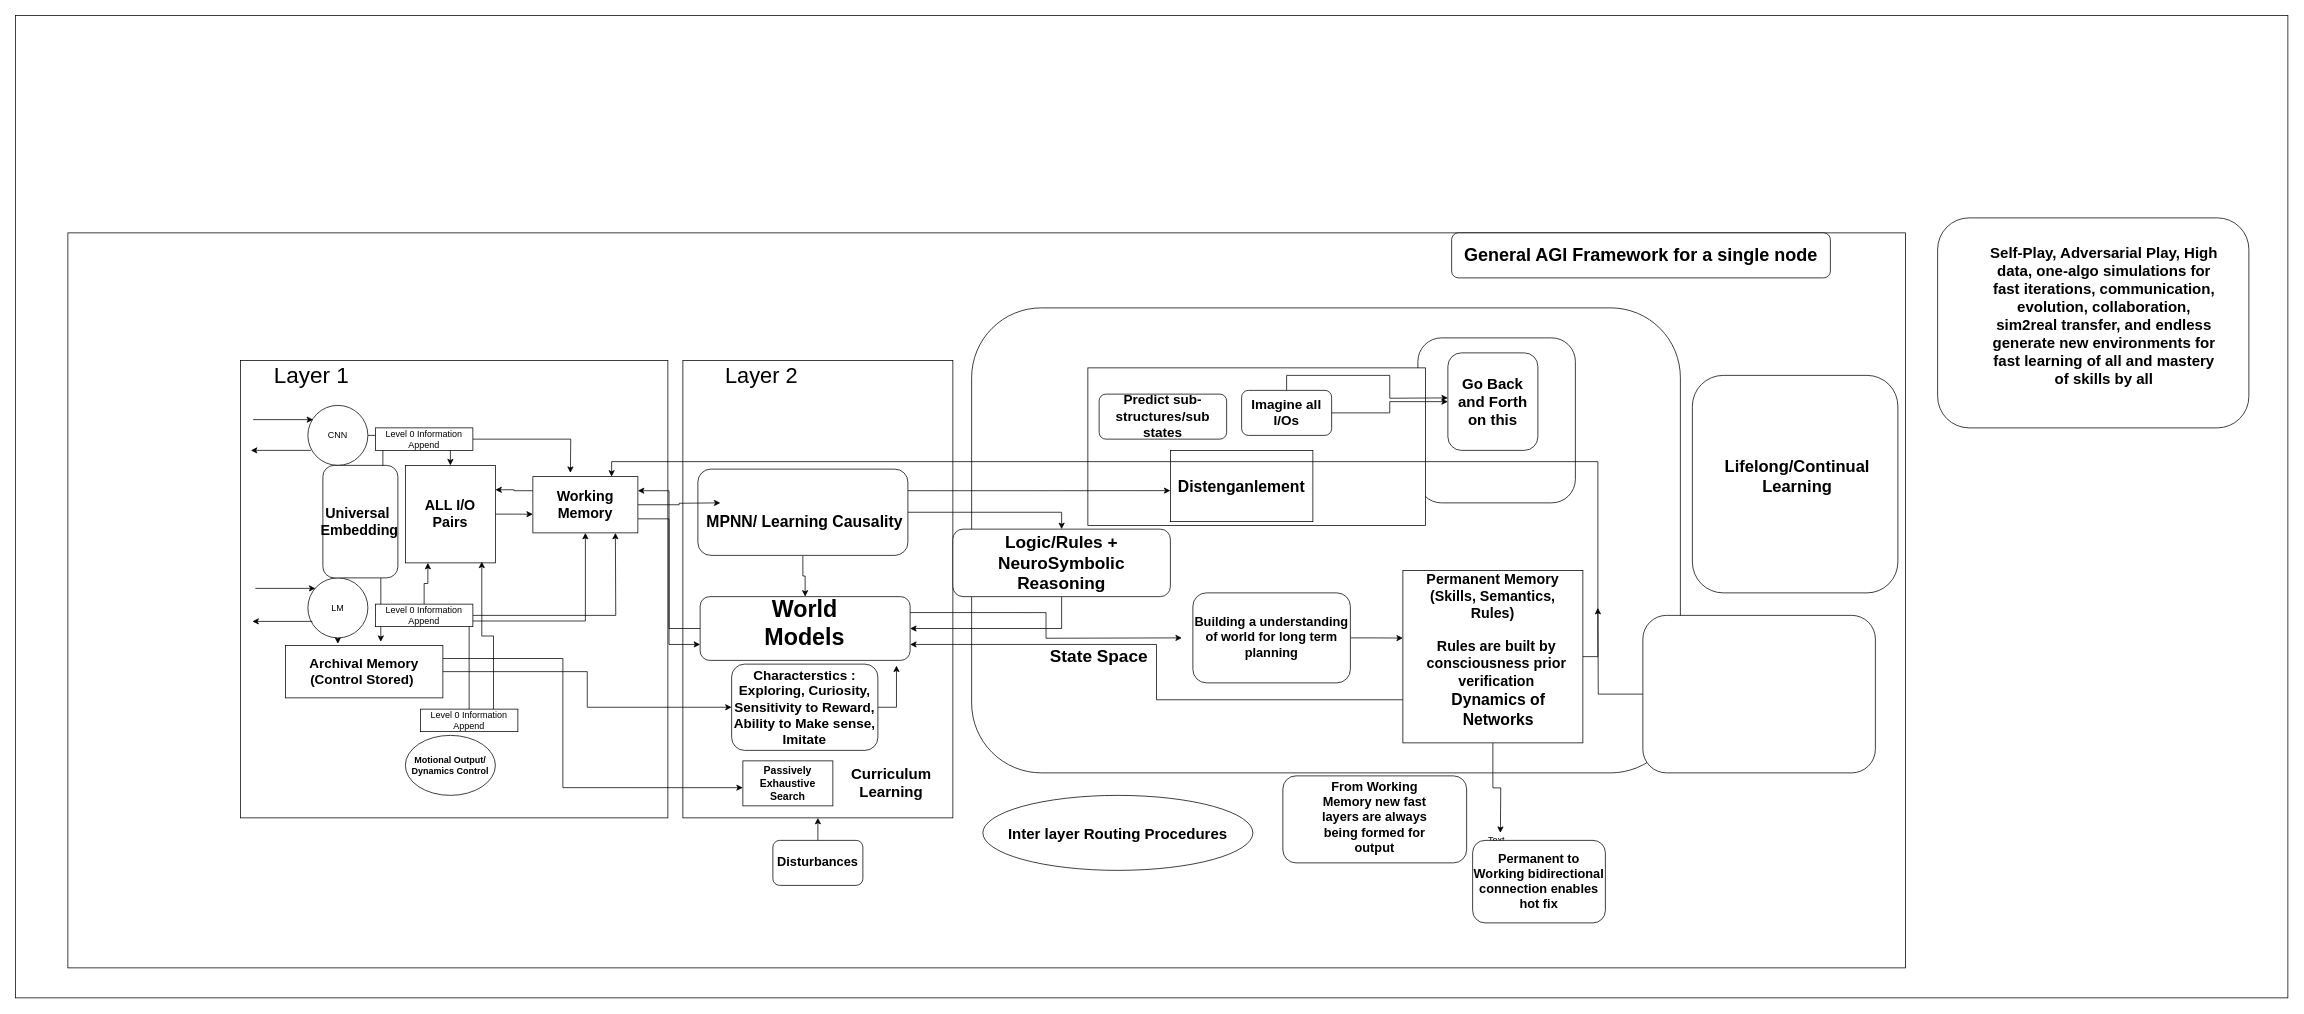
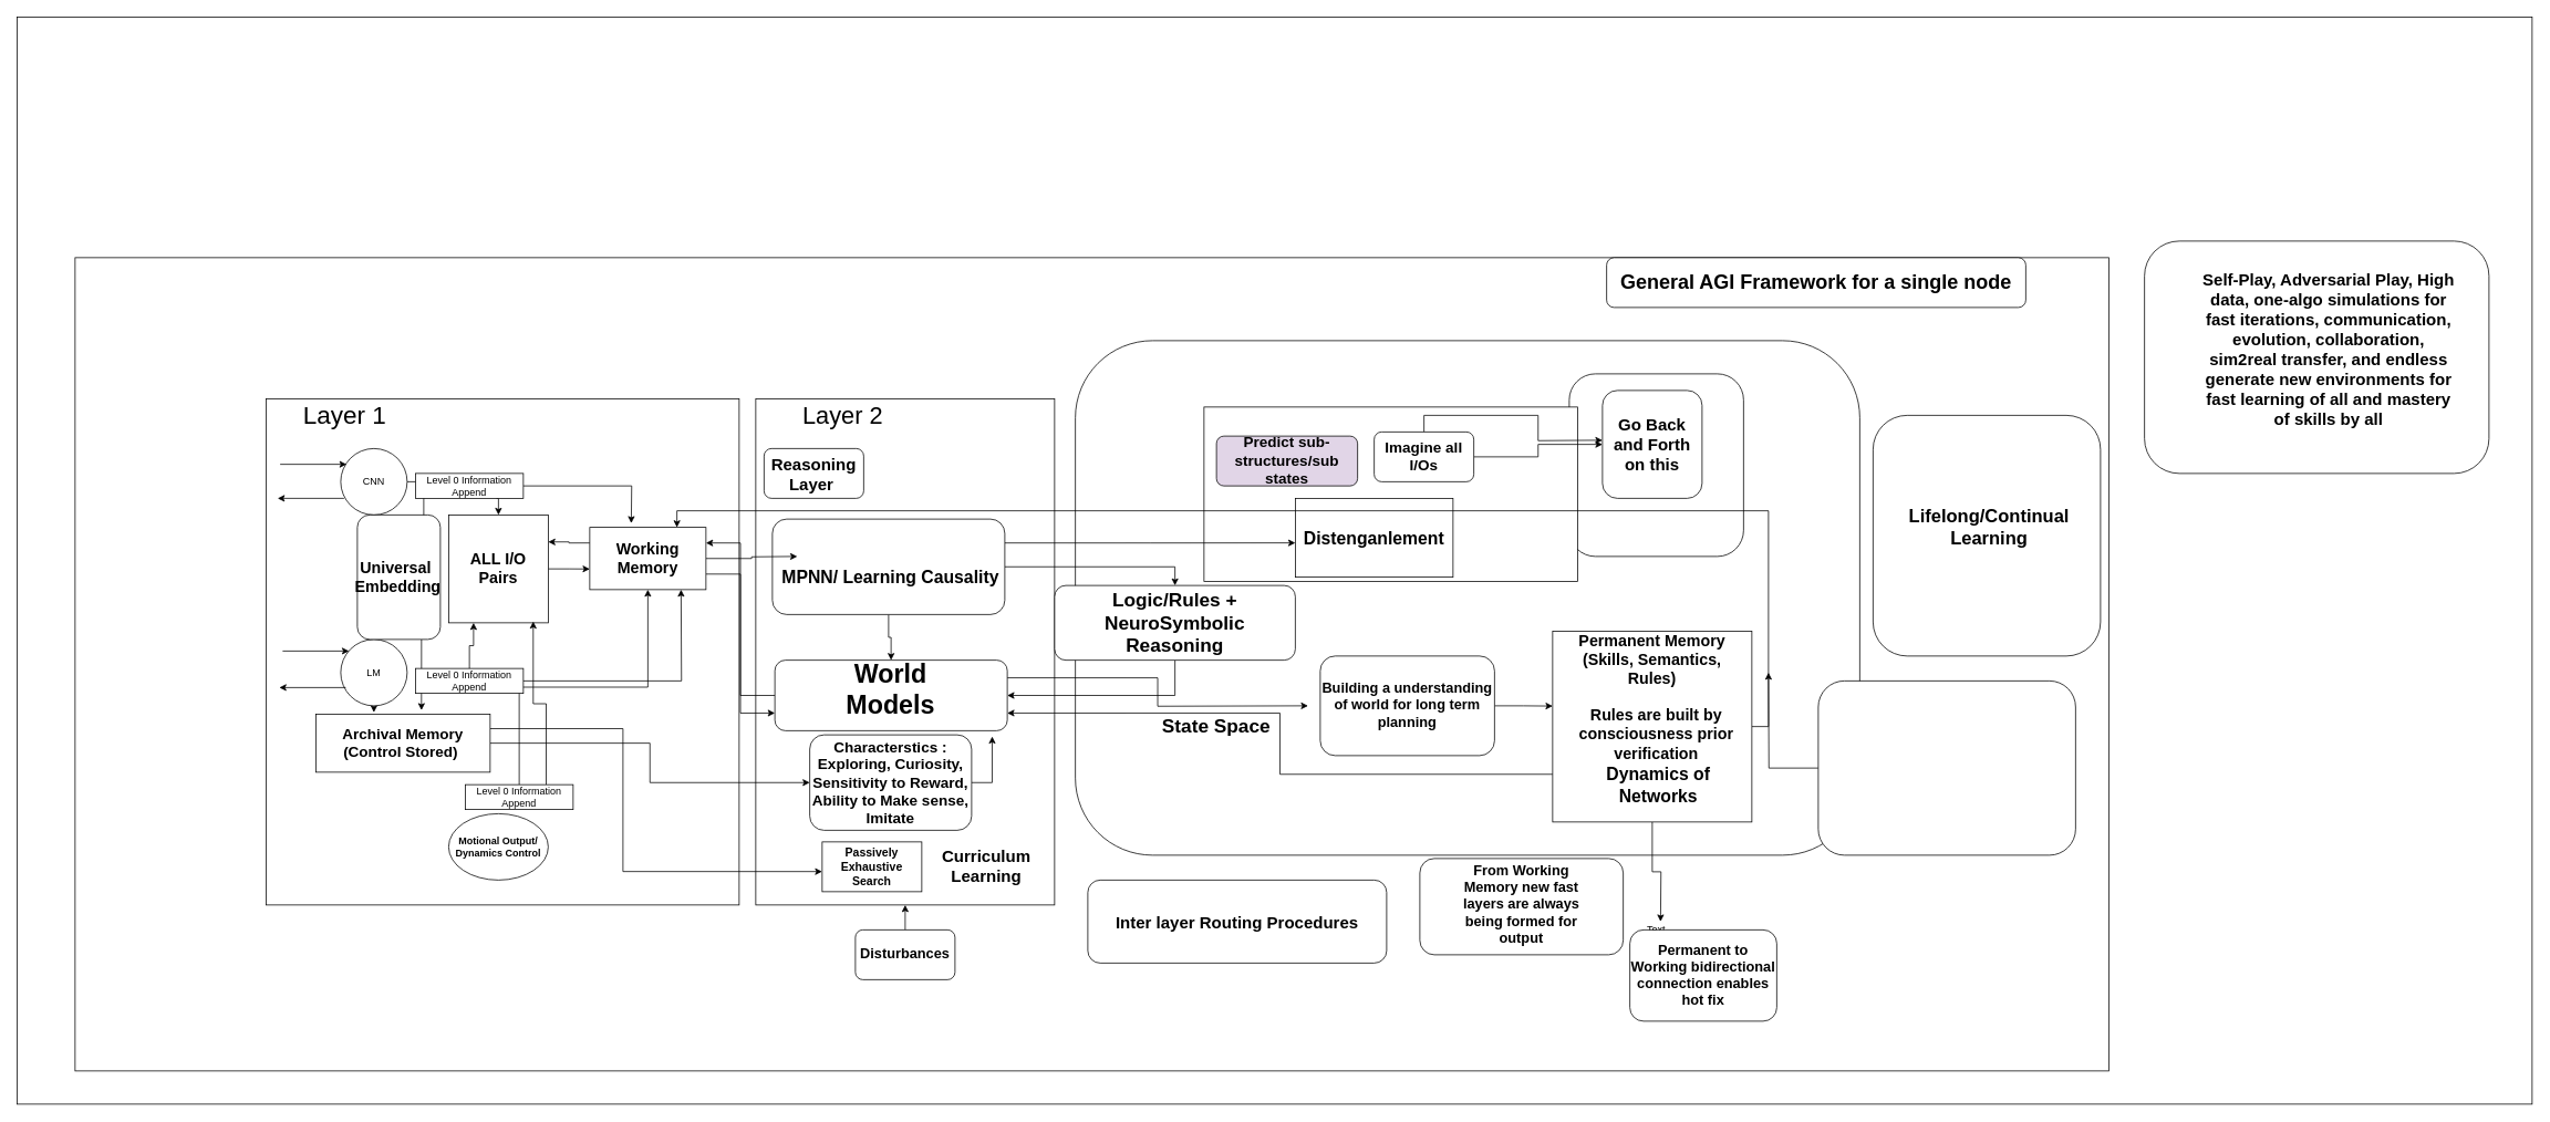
- <mxCell id="60" value="&lt;b&gt;&lt;font style=&quot;font-size: 18px&quot;&gt;Predict sub-structures/sub states&lt;/font&gt;&lt;/b&gt;" style="rounded=1;whiteSpace=wrap;html=1;" parent="1" vertex="1"><mxGeometry x="1465" y="525" width="170" height="60" as="geometry" /></mxCell>
+ <mxCell id="60" value="&lt;b&gt;&lt;font style=&quot;font-size: 18px&quot;&gt;Predict sub-structures/sub states&lt;/font&gt;&lt;/b&gt;" style="rounded=1;whiteSpace=wrap;html=1;fillColor=#e1d5e7;" parent="1" vertex="1"><mxGeometry x="1465" y="525" width="170" height="60" as="geometry" /></mxCell>
+ <mxCell id="45" value="&lt;b&gt;&lt;font style=&quot;font-size: 20px&quot;&gt;Reasoning Layer&amp;nbsp;&lt;/font&gt;&lt;/b&gt;" style="rounded=1;whiteSpace=wrap;html=1;" parent="1" vertex="1"><mxGeometry x="920" y="540" width="120" height="60" as="geometry" /></mxCell>
- <mxCell id="73" value="&lt;b&gt;&lt;font style=&quot;font-size: 20px&quot;&gt;Inter layer Routing Procedures&lt;/font&gt;&lt;/b&gt;" style="ellipse;whiteSpace=wrap;html=1;" parent="1" vertex="1"><mxGeometry x="1310" y="1060" width="360" height="100" as="geometry" /></mxCell>
+ <mxCell id="73" value="&lt;b&gt;&lt;font style=&quot;font-size: 20px&quot;&gt;Inter layer Routing Procedures&lt;/font&gt;&lt;/b&gt;" style="rounded=1;whiteSpace=wrap;html=1;" parent="1" vertex="1"><mxGeometry x="1310" y="1060" width="360" height="100" as="geometry" /></mxCell>
